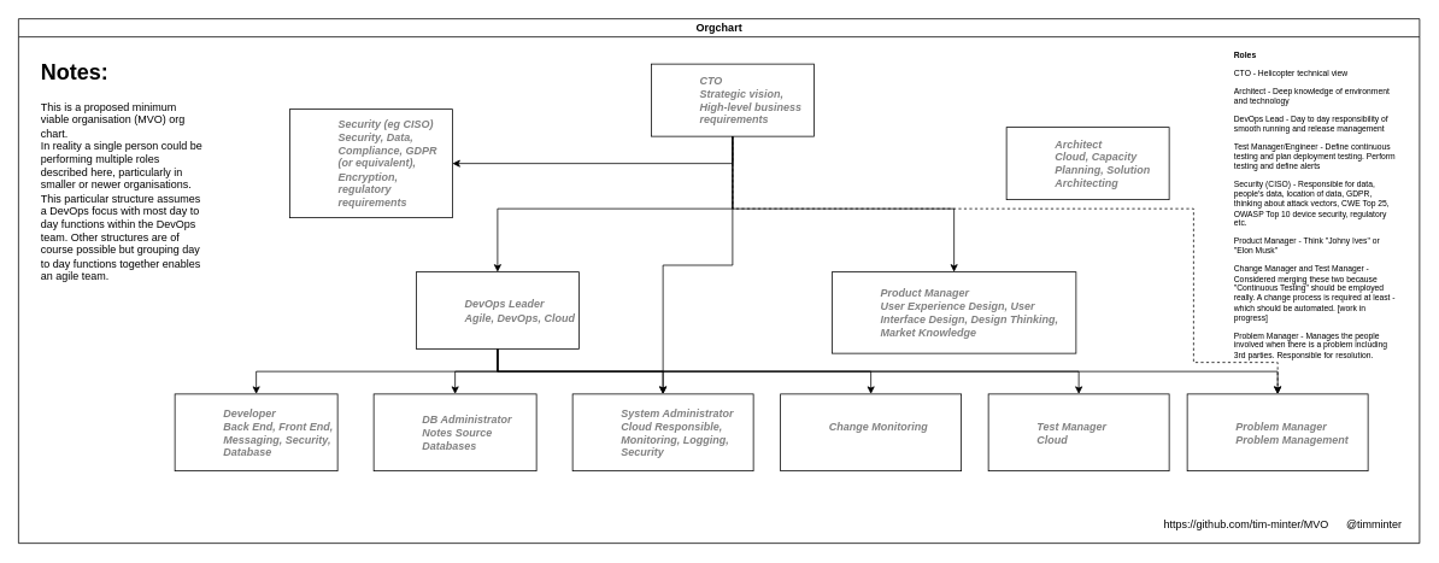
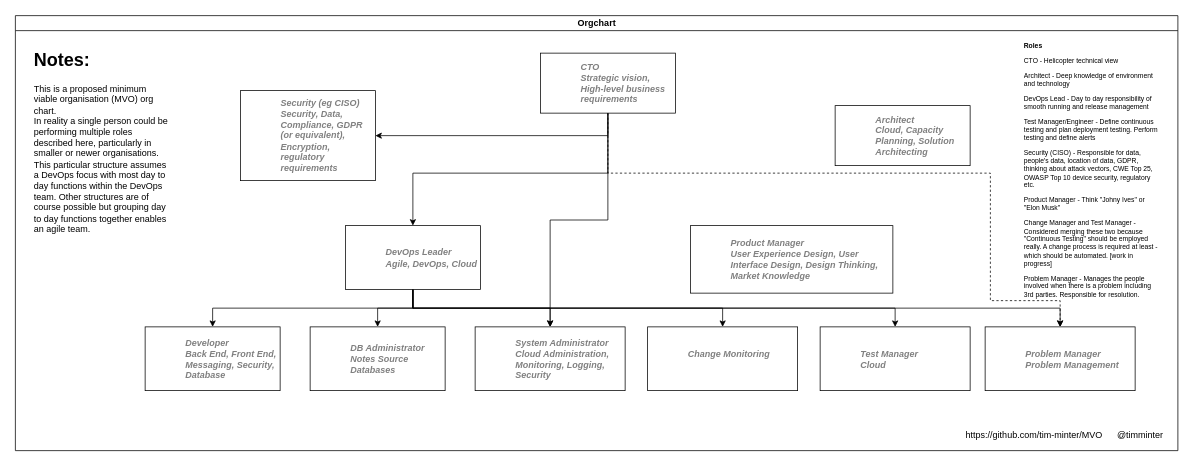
- <mxCell id="4" style="edgeStyle=orthogonalEdgeStyle;rounded=0;orthogonalLoop=1;jettySize=auto;html=1;exitX=0.5;exitY=1;exitDx=0;exitDy=0;entryX=0.5;entryY=0;entryDx=0;entryDy=0;" parent="2" source="6" target="23" edge="1"><mxGeometry relative="1" as="geometry"><Array as="points"><mxPoint x="790" y="210" /><mxPoint x="1035" y="210" /></Array></mxGeometry></mxCell>
- <mxCell id="18" value="&lt;i style=&quot;color: gray&quot;&gt;System Administrator&lt;br&gt;Cloud Responsible, Monitoring, Logging, Security&lt;br&gt;&lt;/i&gt;" style="label;image=https://cdn3.iconfinder.com/data/icons/user-avatars-1/512/users-3-128.png;whiteSpace=wrap;html=1;rounded=0;glass=0;treeFolding=1;treeMoving=1;" parent="2" vertex="1"><mxGeometry x="613" y="415" width="200" height="85" as="geometry" /></mxCell>
+ <mxCell id="18" value="&lt;i style=&quot;color: gray&quot;&gt;System Administrator&lt;br&gt;Cloud Administration, Monitoring, Logging, Security&lt;br&gt;&lt;/i&gt;" style="label;image=https://cdn3.iconfinder.com/data/icons/user-avatars-1/512/users-3-128.png;whiteSpace=wrap;html=1;rounded=0;glass=0;treeFolding=1;treeMoving=1;" parent="2" vertex="1"><mxGeometry x="613" y="415" width="200" height="85" as="geometry" /></mxCell>
